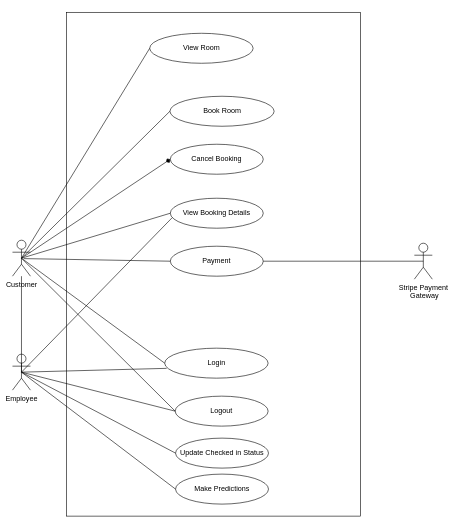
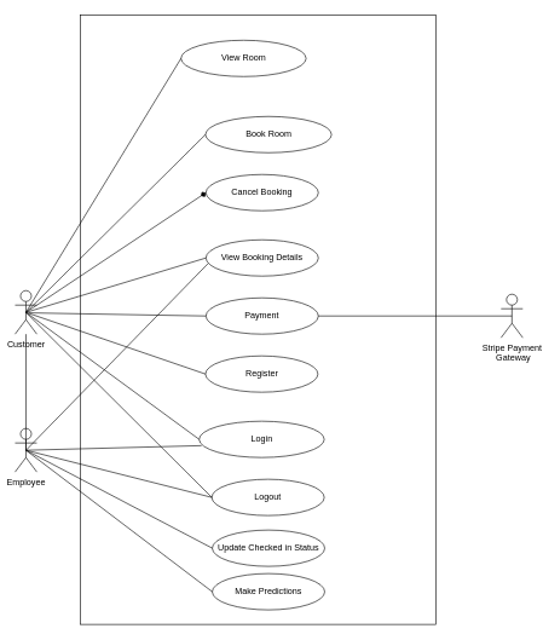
+ <mxCell id="7" value="" style="endArrow=none;html=1;rounded=0;entryX=0;entryY=0.5;entryDx=0;entryDy=0;exitX=0.5;exitY=0.5;exitDx=0;exitDy=0;exitPerimeter=0;" parent="1" source="2" target="6" edge="1"><mxGeometry width="50" height="50" relative="1" as="geometry"><mxPoint x="45" y="440" as="sourcePoint" /><mxPoint x="110" y="390" as="targetPoint" /></mxGeometry></mxCell>
+ <mxCell id="6" value="Register" style="ellipse;whiteSpace=wrap;html=1;" parent="1" vertex="1"><mxGeometry x="282.5" y="490" width="155" height="50" as="geometry" /></mxCell>
